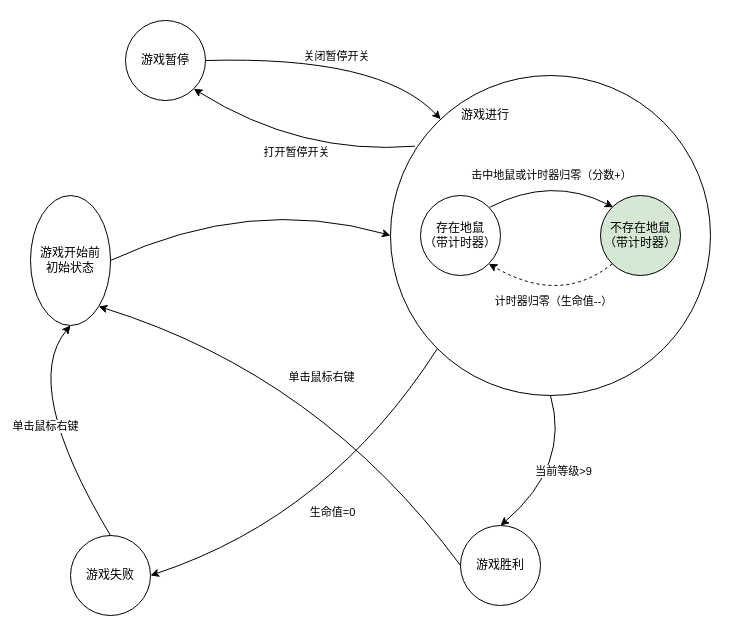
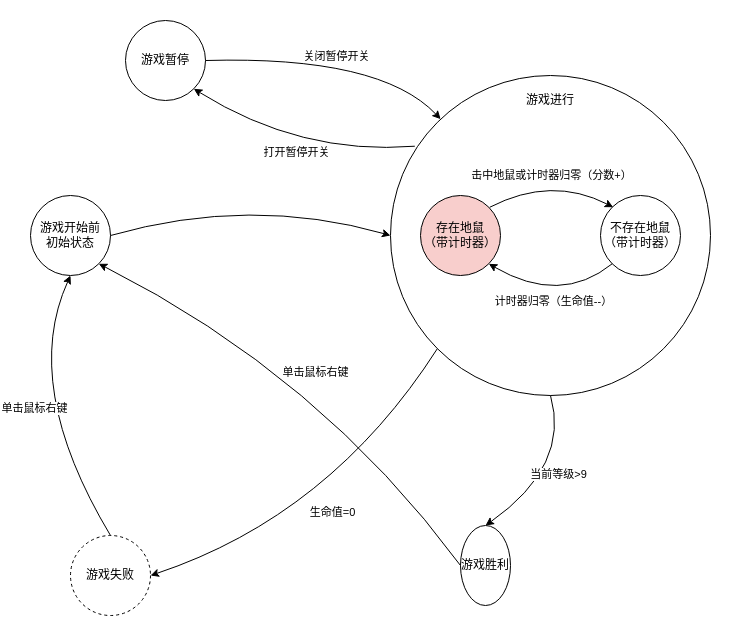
- <mxCell id="5" value="游戏进行" style="text;html=1;align=center;verticalAlign=middle;whiteSpace=wrap;rounded=0;" vertex="1" parent="1"><mxGeometry x="455" y="100" width="60" height="30" as="geometry" /></mxCell>
+ <mxCell id="5" value="游戏进行" style="text;html=1;align=center;verticalAlign=middle;whiteSpace=wrap;rounded=0;" vertex="1" parent="1"><mxGeometry x="520" y="85" width="60" height="30" as="geometry" /></mxCell>
- <mxCell id="15" value="存在地鼠&lt;div&gt;（带计时器）&lt;/div&gt;" style="ellipse;whiteSpace=wrap;html=1;aspect=fixed;" vertex="1" parent="1"><mxGeometry x="420" y="195" width="80" height="80" as="geometry" /></mxCell>
+ <mxCell id="15" value="存在地鼠&lt;div&gt;（带计时器）&lt;/div&gt;" style="ellipse;whiteSpace=wrap;html=1;aspect=fixed;fillColor=#f8cecc;" vertex="1" parent="1"><mxGeometry x="420" y="195" width="80" height="80" as="geometry" /></mxCell>
- <mxCell id="16" value="不存在地鼠&lt;div&gt;（带计时器）&lt;/div&gt;" style="ellipse;whiteSpace=wrap;html=1;aspect=fixed;fillColor=#d5e8d4;" vertex="1" parent="1"><mxGeometry x="600" y="195" width="80" height="80" as="geometry" /></mxCell>
+ <mxCell id="16" value="不存在地鼠&lt;div&gt;（带计时器）&lt;/div&gt;" style="ellipse;whiteSpace=wrap;html=1;aspect=fixed;" vertex="1" parent="1"><mxGeometry x="600" y="195" width="80" height="80" as="geometry" /></mxCell>
- <mxCell id="2" value="游戏开始前&lt;div&gt;初始状态&lt;/div&gt;" style="ellipse;whiteSpace=wrap;html=1;aspect=fixed;" vertex="1" parent="1"><mxGeometry x="30" y="195" width="80" height="130" as="geometry" /></mxCell>
+ <mxCell id="2" value="游戏开始前&lt;div&gt;初始状态&lt;/div&gt;" style="ellipse;whiteSpace=wrap;html=1;aspect=fixed;" vertex="1" parent="1"><mxGeometry x="30" y="195" width="80" height="80" as="geometry" /></mxCell>
- <mxCell id="18" value="计时器归零（生命值--）" style="endArrow=classic;html=1;rounded=0;entryX=1;entryY=1;entryDx=0;entryDy=0;curved=1;exitX=0;exitY=1;exitDx=0;exitDy=0;dashed=1;" edge="1" parent="1" source="16" target="15"><mxGeometry width="50" height="50" relative="1" as="geometry"><mxPoint x="646" y="318" as="sourcePoint" /><mxPoint x="450" y="255" as="targetPoint" /><Array as="points"><mxPoint x="560" y="305" /></Array></mxGeometry></mxCell>
+ <mxCell id="18" value="计时器归零（生命值--）" style="endArrow=classic;html=1;rounded=0;entryX=1;entryY=1;entryDx=0;entryDy=0;curved=1;exitX=0;exitY=1;exitDx=0;exitDy=0;" edge="1" parent="1" source="16" target="15"><mxGeometry width="50" height="50" relative="1" as="geometry"><mxPoint x="646" y="318" as="sourcePoint" /><mxPoint x="450" y="255" as="targetPoint" /><Array as="points"><mxPoint x="560" y="305" /></Array></mxGeometry></mxCell>
- <mxCell id="6" value="游戏胜利" style="ellipse;whiteSpace=wrap;html=1;aspect=fixed;" vertex="1" parent="1"><mxGeometry x="460" y="525" width="80" height="80" as="geometry" /></mxCell>
+ <mxCell id="6" value="游戏胜利" style="ellipse;whiteSpace=wrap;html=1;aspect=fixed;" vertex="1" parent="1"><mxGeometry x="460" y="525" width="50" height="80" as="geometry" /></mxCell>
- <mxCell id="7" value="游戏失败" style="ellipse;whiteSpace=wrap;html=1;aspect=fixed;" vertex="1" parent="1"><mxGeometry x="70" y="535" width="80" height="80" as="geometry" /></mxCell>
+ <mxCell id="7" value="游戏失败" style="ellipse;whiteSpace=wrap;html=1;aspect=fixed;dashed=1;" vertex="1" parent="1"><mxGeometry x="70" y="535" width="80" height="80" as="geometry" /></mxCell>
